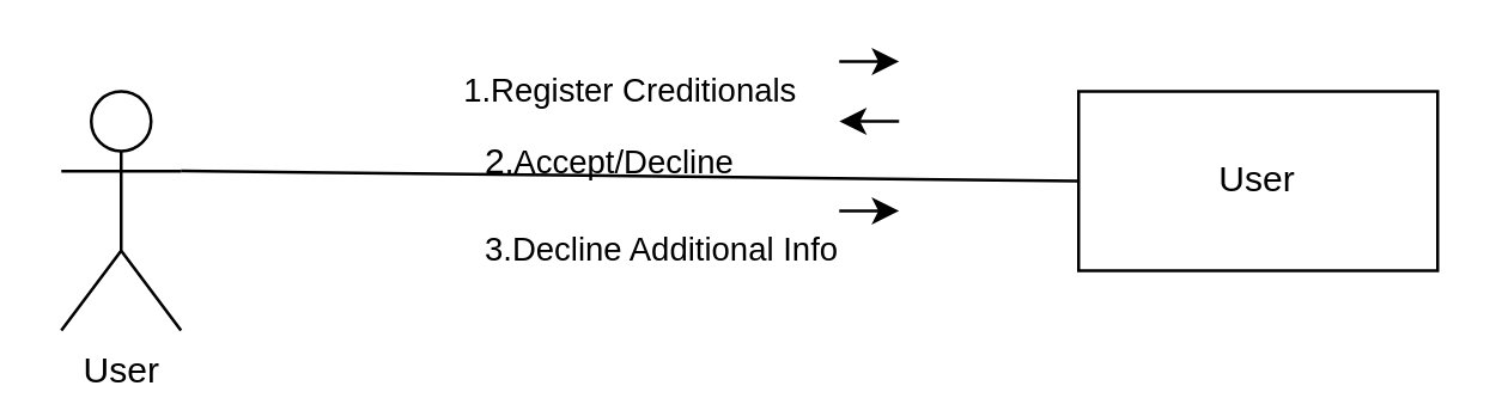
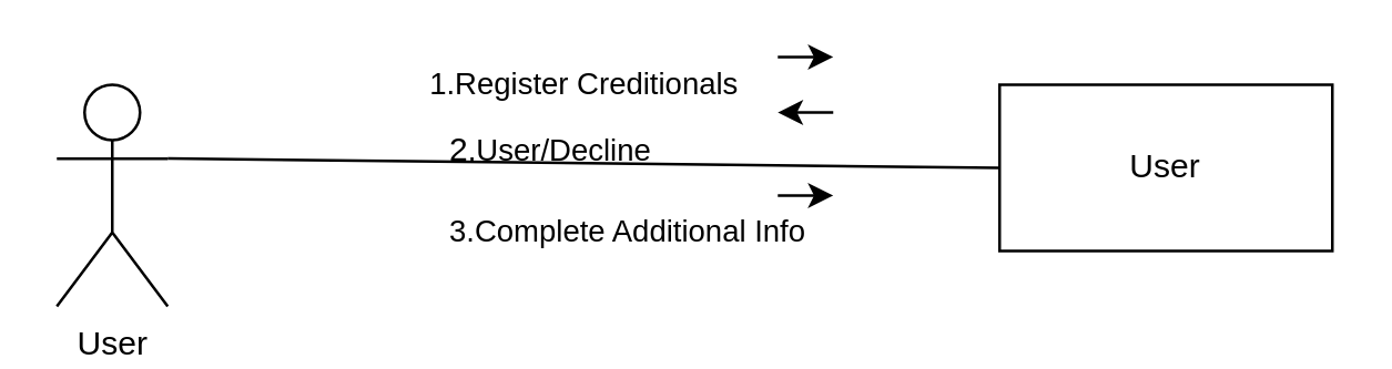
- <mxCell id="6" value="&lt;div&gt;2&lt;font style=&quot;font-size: 11px&quot;&gt;.Accept/Decline&lt;/font&gt;&lt;/div&gt;" style="text;html=1;" vertex="1" parent="5"><mxGeometry width="120" height="30" as="geometry" /></mxCell>
+ <mxCell id="6" value="&lt;div&gt;2&lt;font style=&quot;font-size: 11px&quot;&gt;.User/Decline&lt;/font&gt;&lt;/div&gt;" style="text;html=1;" vertex="1" parent="5"><mxGeometry width="120" height="30" as="geometry" /></mxCell>
- <mxCell id="7" value="&lt;div style=&quot;font-size: 11px&quot;&gt;&lt;font style=&quot;font-size: 11px&quot;&gt;3.Decline Additional Info&lt;br&gt;&lt;/font&gt;&lt;/div&gt;&lt;div style=&quot;font-size: 11px&quot;&gt;&lt;font style=&quot;font-size: 11px&quot;&gt;&lt;br&gt;&lt;/font&gt;&lt;/div&gt;" style="text;html=1;" vertex="1" parent="5"><mxGeometry y="30" width="120" height="30" as="geometry" /></mxCell>
+ <mxCell id="7" value="&lt;div style=&quot;font-size: 11px&quot;&gt;&lt;font style=&quot;font-size: 11px&quot;&gt;3.Complete Additional Info&lt;br&gt;&lt;/font&gt;&lt;/div&gt;&lt;div style=&quot;font-size: 11px&quot;&gt;&lt;font style=&quot;font-size: 11px&quot;&gt;&lt;br&gt;&lt;/font&gt;&lt;/div&gt;" style="text;html=1;" vertex="1" parent="5"><mxGeometry y="30" width="120" height="30" as="geometry" /></mxCell>
